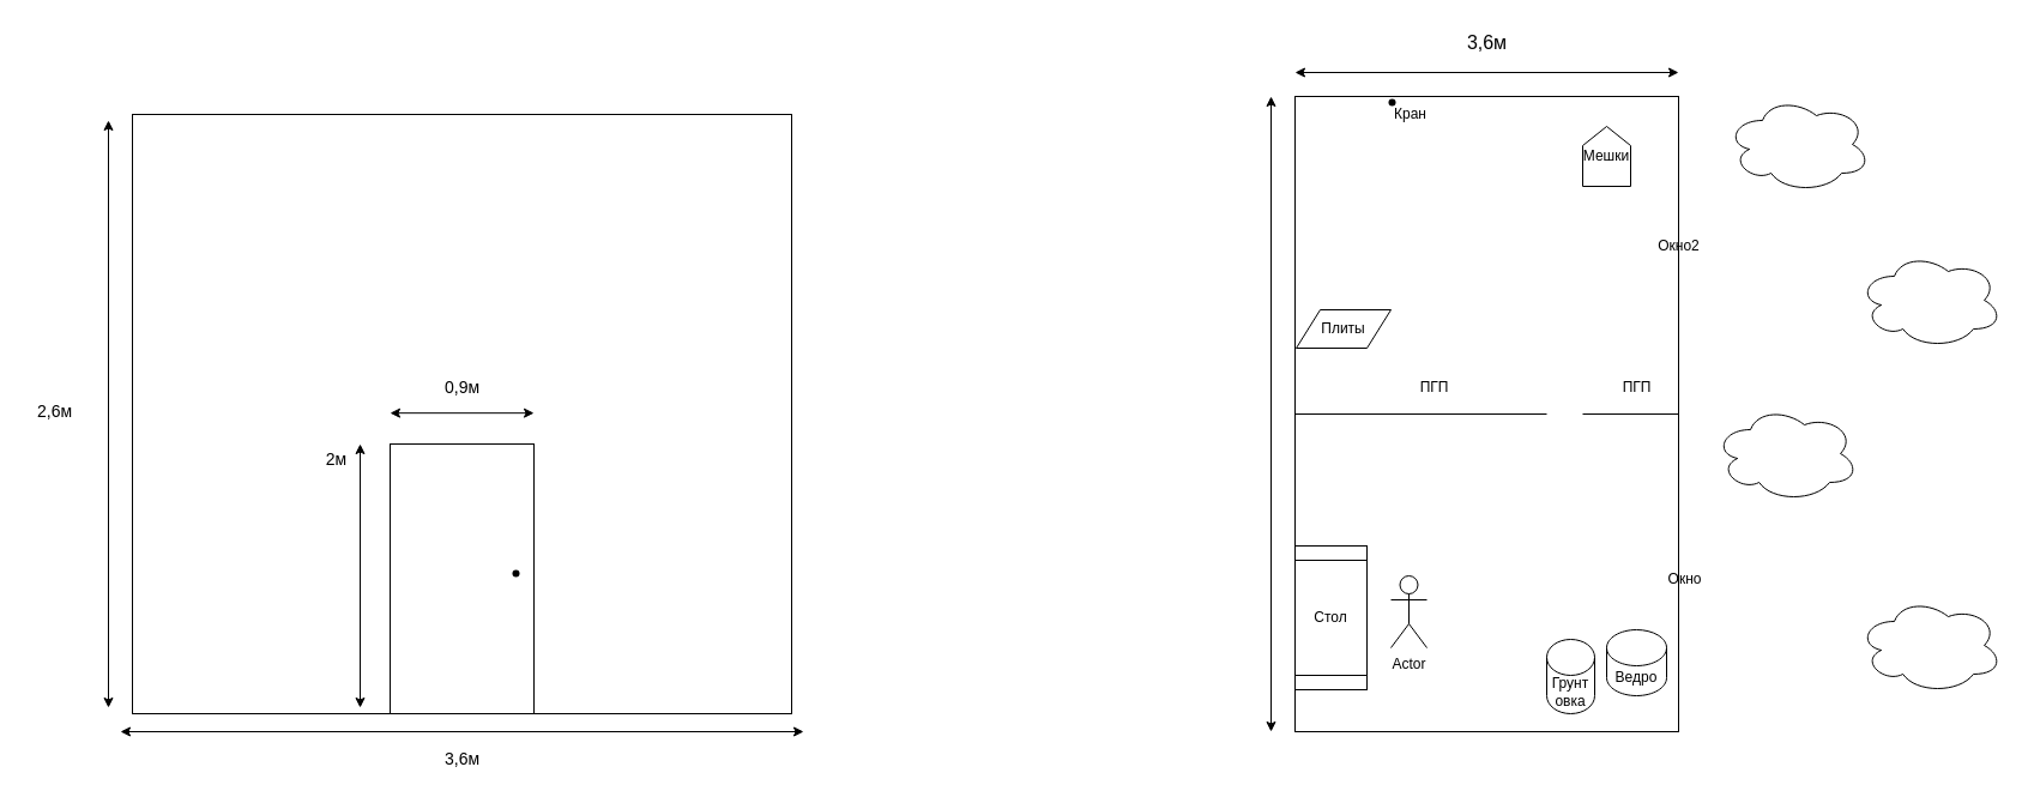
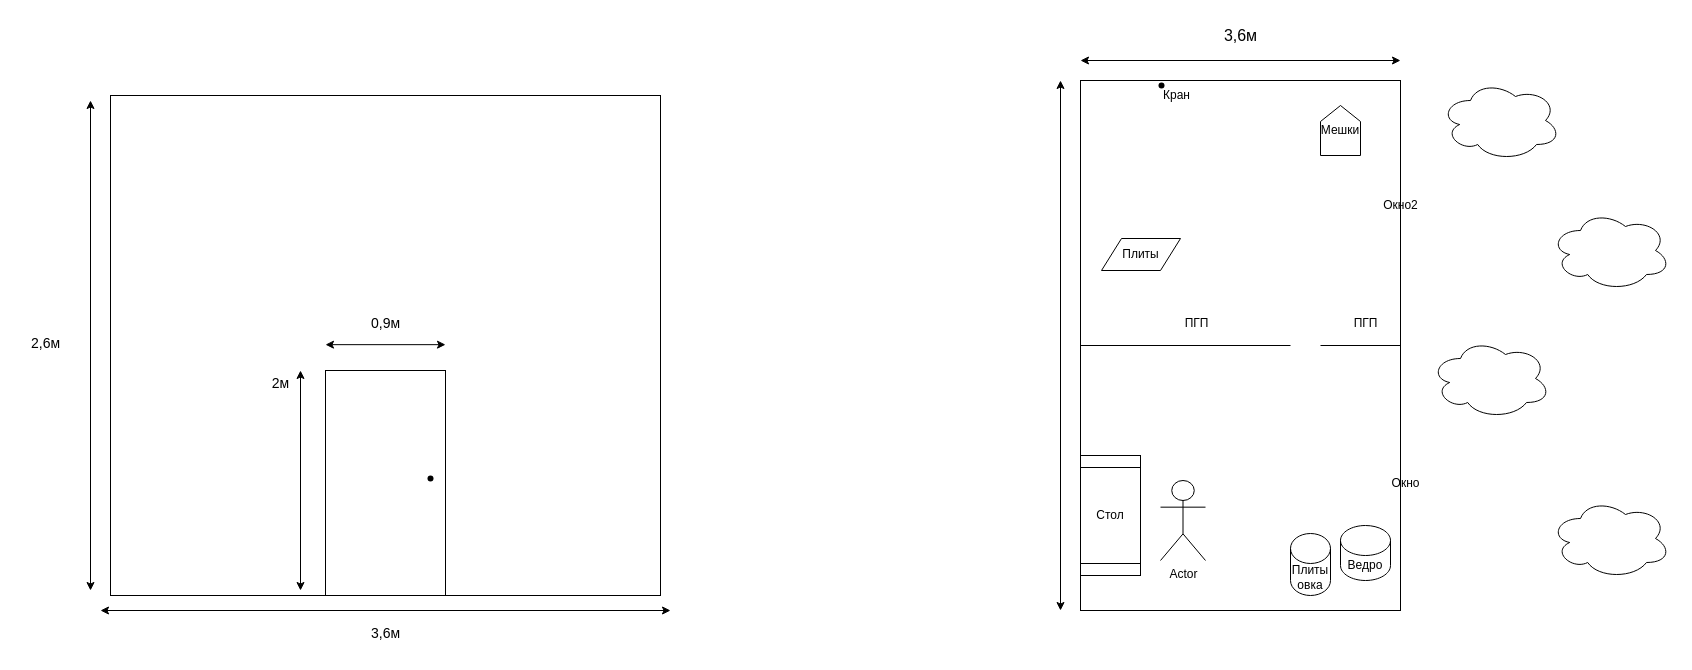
- <mxCell id="33" value="Плиты" style="shape=parallelogram;perimeter=parallelogramPerimeter;whiteSpace=wrap;html=1;fixedSize=1;" vertex="1" parent="1"><mxGeometry x="1081" y="258" width="79" height="32" as="geometry" /></mxCell>
+ <mxCell id="33" value="Плиты" style="shape=parallelogram;perimeter=parallelogramPerimeter;whiteSpace=wrap;html=1;fixedSize=1;" vertex="1" parent="1"><mxGeometry x="1101" y="238" width="79" height="32" as="geometry" /></mxCell>
- <mxCell id="27" value="Actor" style="shape=umlActor;verticalLabelPosition=bottom;verticalAlign=top;html=1;outlineConnect=0;" vertex="1" parent="1"><mxGeometry x="1160" y="480" width="30" height="60" as="geometry" /></mxCell>
+ <mxCell id="27" value="Actor" style="shape=umlActor;verticalLabelPosition=bottom;verticalAlign=top;html=1;outlineConnect=0;" vertex="1" parent="1"><mxGeometry x="1160" y="480" width="45" height="80" as="geometry" /></mxCell>
- <mxCell id="34" value="Грунт&lt;br&gt;овка" style="shape=cylinder3;whiteSpace=wrap;html=1;boundedLbl=1;backgroundOutline=1;size=15;" vertex="1" parent="1"><mxGeometry x="1290" y="533" width="40" height="62" as="geometry" /></mxCell>
+ <mxCell id="34" value="Плиты&lt;br&gt;овка" style="shape=cylinder3;whiteSpace=wrap;html=1;boundedLbl=1;backgroundOutline=1;size=15;" vertex="1" parent="1"><mxGeometry x="1290" y="533" width="40" height="62" as="geometry" /></mxCell>
